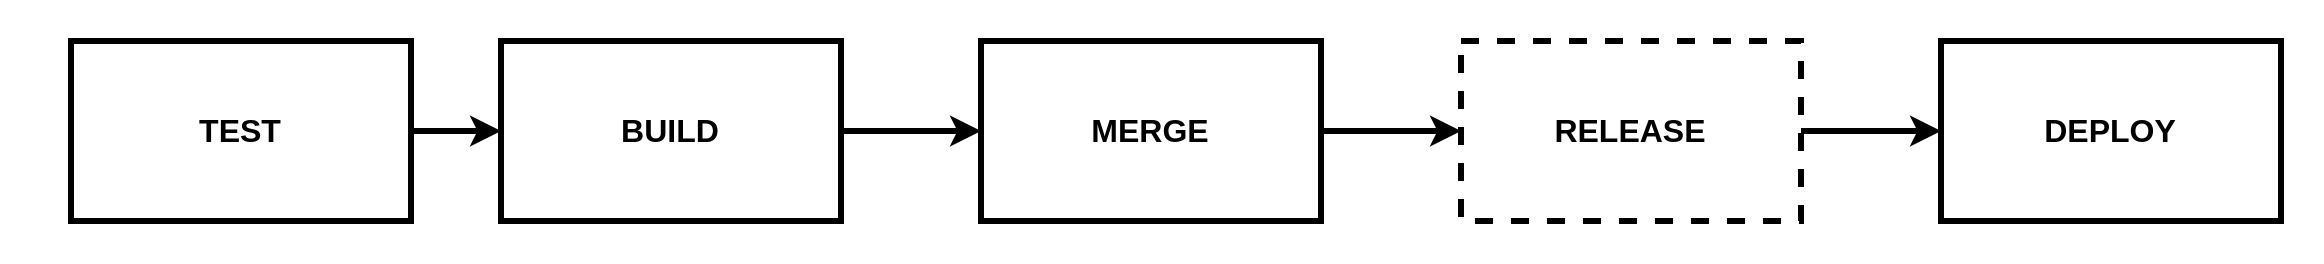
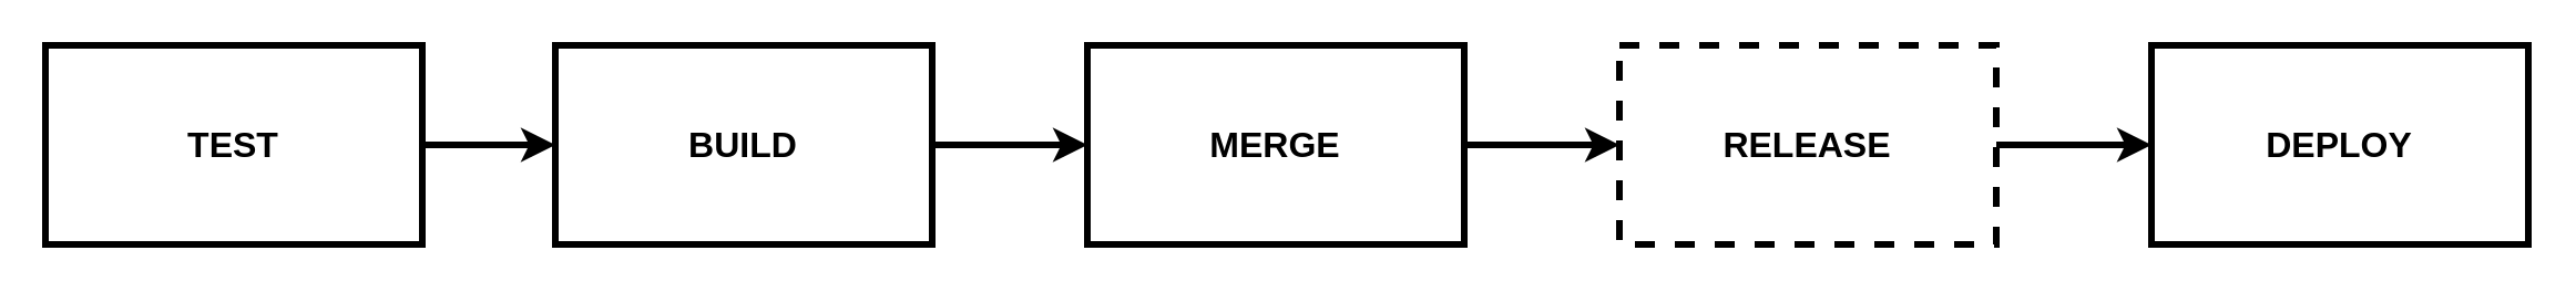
- <mxCell id="3" value="&lt;b&gt;&lt;font style=&quot;font-size: 16px&quot;&gt;TEST&lt;/font&gt;&lt;/b&gt;" style="rounded=0;whiteSpace=wrap;html=1;strokeWidth=3;" vertex="1" parent="1"><mxGeometry x="35" y="20" width="170" height="90" as="geometry" /></mxCell>
+ <mxCell id="3" value="&lt;b&gt;&lt;font style=&quot;font-size: 16px&quot;&gt;TEST&lt;/font&gt;&lt;/b&gt;" style="rounded=0;whiteSpace=wrap;html=1;strokeWidth=3;" vertex="1" parent="1"><mxGeometry x="20" y="20" width="170" height="90" as="geometry" /></mxCell>
